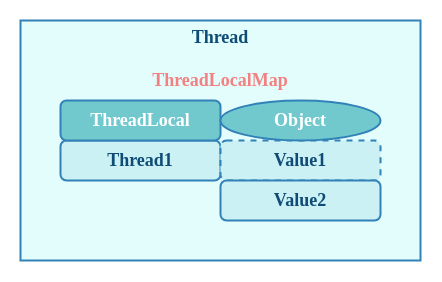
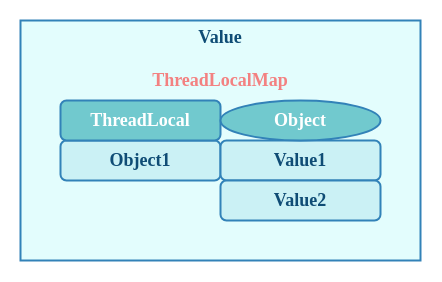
- <mxCell id="2" value="Thread" style="rounded=0;whiteSpace=wrap;html=1;hachureGap=4;strokeColor=#3282B8;fontFamily=Comic Sans MS;fontSize=18;fillColor=#E3FDFD;fontStyle=1;container=0;shadow=0;strokeWidth=2;verticalAlign=top;fontColor=#0F4C75;" parent="1" vertex="1"><mxGeometry x="20" y="20" width="400" height="240" as="geometry" /></mxCell>
+ <mxCell id="2" value="Value" style="rounded=0;whiteSpace=wrap;html=1;hachureGap=4;strokeColor=#3282B8;fontFamily=Comic Sans MS;fontSize=18;fillColor=#E3FDFD;fontStyle=1;container=0;shadow=0;strokeWidth=2;verticalAlign=top;fontColor=#0F4C75;" parent="1" vertex="1"><mxGeometry x="20" y="20" width="400" height="240" as="geometry" /></mxCell>
- <mxCell id="4" value="Thread1" style="rounded=1;whiteSpace=wrap;html=1;hachureGap=4;strokeColor=#3282B8;fontFamily=Comic Sans MS;fontSize=18;fillColor=#CBF1F5;fontStyle=1;container=0;shadow=0;fontColor=#0F4C75;strokeWidth=2;" vertex="1" parent="1"><mxGeometry x="60" y="140" width="160" height="40" as="geometry" /></mxCell>
+ <mxCell id="4" value="Object1" style="rounded=1;whiteSpace=wrap;html=1;hachureGap=4;strokeColor=#3282B8;fontFamily=Comic Sans MS;fontSize=18;fillColor=#CBF1F5;fontStyle=1;container=0;shadow=0;fontColor=#0F4C75;strokeWidth=2;" vertex="1" parent="1"><mxGeometry x="60" y="140" width="160" height="40" as="geometry" /></mxCell>
- <mxCell id="5" value="Value1" style="rounded=1;whiteSpace=wrap;html=1;hachureGap=4;strokeColor=#3282B8;fontFamily=Comic Sans MS;fontSize=18;fillColor=#CBF1F5;fontStyle=1;container=0;shadow=0;fontColor=#0F4C75;strokeWidth=2;dashed=1;" vertex="1" parent="1"><mxGeometry x="220" y="140" width="160" height="40" as="geometry" /></mxCell>
+ <mxCell id="5" value="Value1" style="rounded=1;whiteSpace=wrap;html=1;hachureGap=4;strokeColor=#3282B8;fontFamily=Comic Sans MS;fontSize=18;fillColor=#CBF1F5;fontStyle=1;container=0;shadow=0;fontColor=#0F4C75;strokeWidth=2;" vertex="1" parent="1"><mxGeometry x="220" y="140" width="160" height="40" as="geometry" /></mxCell>
